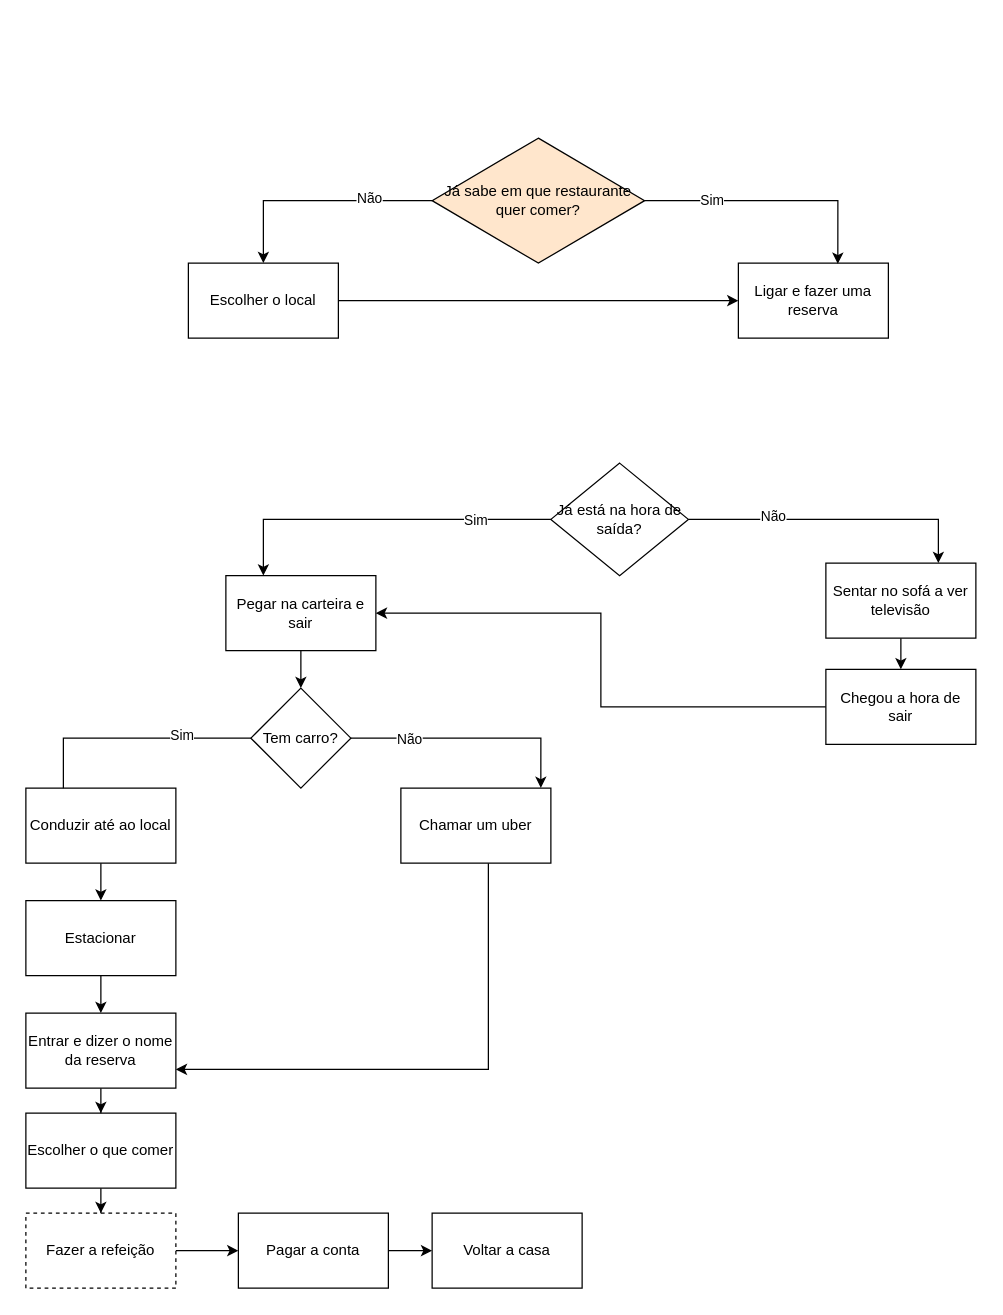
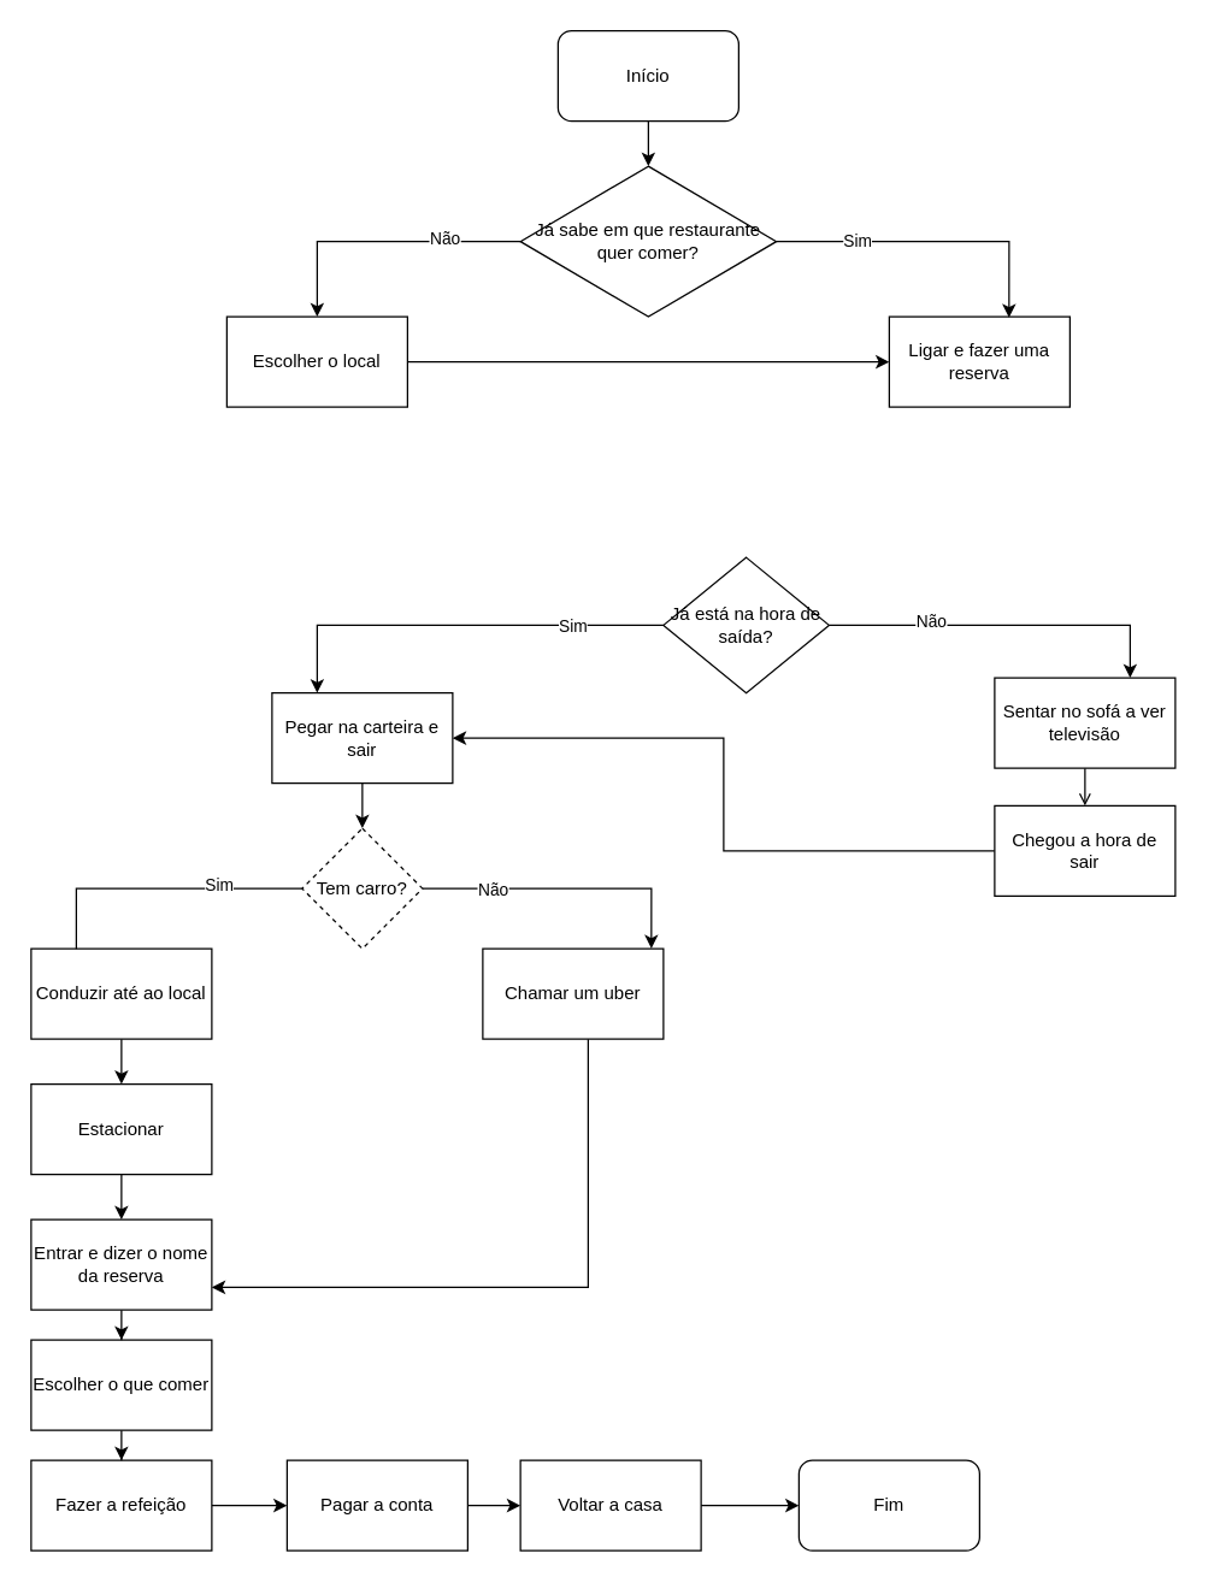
+ <mxCell id="3" value="Início" style="rounded=1;whiteSpace=wrap;html=1;" vertex="1" parent="1"><mxGeometry x="370" y="20" width="120" height="60" as="geometry" /></mxCell>
+ <mxCell id="2" value="" style="edgeStyle=orthogonalEdgeStyle;rounded=0;orthogonalLoop=1;jettySize=auto;html=1;" edge="1" parent="1" source="3" target="6"><mxGeometry relative="1" as="geometry" /></mxCell>
- <mxCell id="6" value="Já sabe em que restaurante quer comer?" style="rhombus;whiteSpace=wrap;html=1;fillColor=#ffe6cc;" vertex="1" parent="1"><mxGeometry x="345" y="110" width="170" height="100" as="geometry" /></mxCell>
+ <mxCell id="6" value="Já sabe em que restaurante quer comer?" style="rhombus;whiteSpace=wrap;html=1;" vertex="1" parent="1"><mxGeometry x="345" y="110" width="170" height="100" as="geometry" /></mxCell>
- <mxCell id="28" value="" style="edgeStyle=orthogonalEdgeStyle;rounded=0;orthogonalLoop=1;jettySize=auto;html=1;" edge="1" parent="1" source="29" target="21"><mxGeometry relative="1" as="geometry" /></mxCell>
+ <mxCell id="28" value="" style="edgeStyle=orthogonalEdgeStyle;rounded=0;orthogonalLoop=1;jettySize=auto;html=1;endArrow=open;" edge="1" parent="1" source="29" target="21"><mxGeometry relative="1" as="geometry" /></mxCell>
- <mxCell id="37" value="Tem carro?" style="rhombus;whiteSpace=wrap;html=1;" vertex="1" parent="1"><mxGeometry x="200" y="550" width="80" height="80" as="geometry" /></mxCell>
+ <mxCell id="37" value="Tem carro?" style="rhombus;whiteSpace=wrap;html=1;dashed=1;" vertex="1" parent="1"><mxGeometry x="200" y="550" width="80" height="80" as="geometry" /></mxCell>
- <mxCell id="13" value="Fazer a refeição" style="rounded=0;whiteSpace=wrap;html=1;dashed=1;" vertex="1" parent="1"><mxGeometry x="20" y="970" width="120" height="60" as="geometry" /></mxCell>
+ <mxCell id="13" value="Fazer a refeição" style="rounded=0;whiteSpace=wrap;html=1;" vertex="1" parent="1"><mxGeometry x="20" y="970" width="120" height="60" as="geometry" /></mxCell>
+ <mxCell id="42" value="" style="edgeStyle=orthogonalEdgeStyle;rounded=0;orthogonalLoop=1;jettySize=auto;html=1;" edge="1" parent="1" source="43" target="44"><mxGeometry relative="1" as="geometry" /></mxCell>
+ <mxCell id="44" value="Fim" style="rounded=1;whiteSpace=wrap;html=1;" vertex="1" parent="1"><mxGeometry x="530" y="970" width="120" height="60" as="geometry" /></mxCell>
